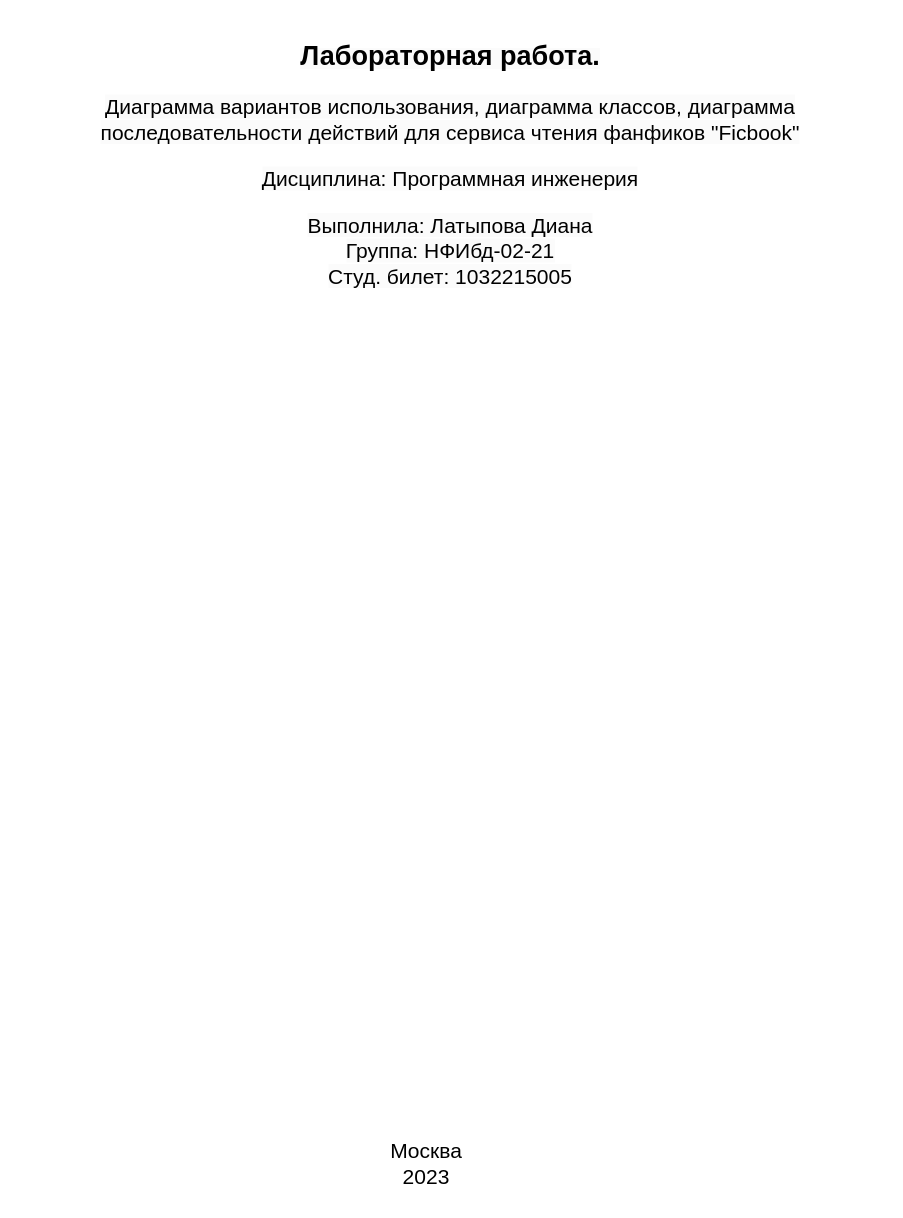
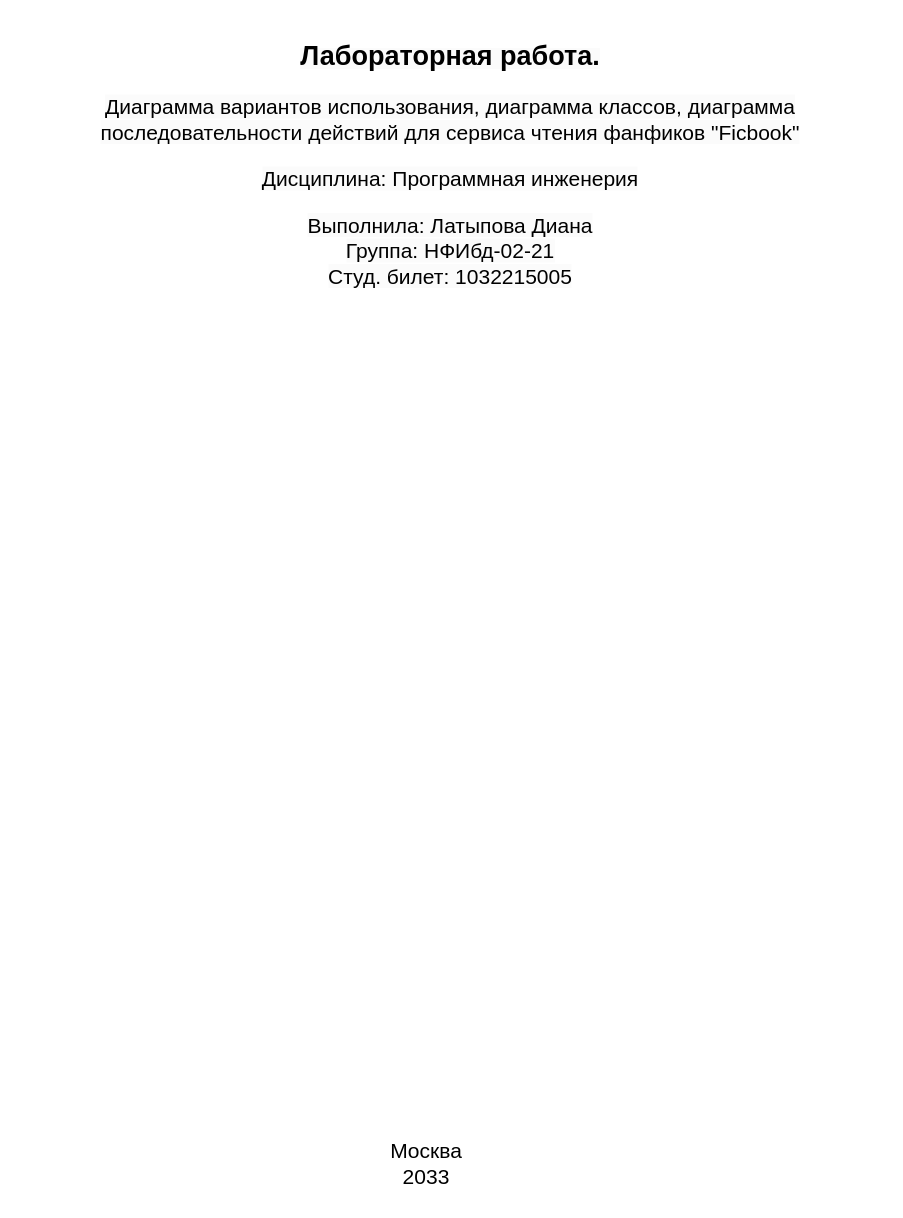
- <mxCell id="3" value="&lt;font style=&quot;font-size: 14px;&quot;&gt;Москва&lt;br&gt;2023&lt;/font&gt;" style="text;html=1;strokeColor=none;fillColor=none;align=center;verticalAlign=middle;whiteSpace=wrap;rounded=0;" vertex="1" parent="1"><mxGeometry x="254" y="760" width="60" height="30" as="geometry" /></mxCell>
+ <mxCell id="3" value="&lt;font style=&quot;font-size: 14px;&quot;&gt;Москва&lt;br&gt;2033&lt;/font&gt;" style="text;html=1;strokeColor=none;fillColor=none;align=center;verticalAlign=middle;whiteSpace=wrap;rounded=0;" vertex="1" parent="1"><mxGeometry x="254" y="760" width="60" height="30" as="geometry" /></mxCell>
